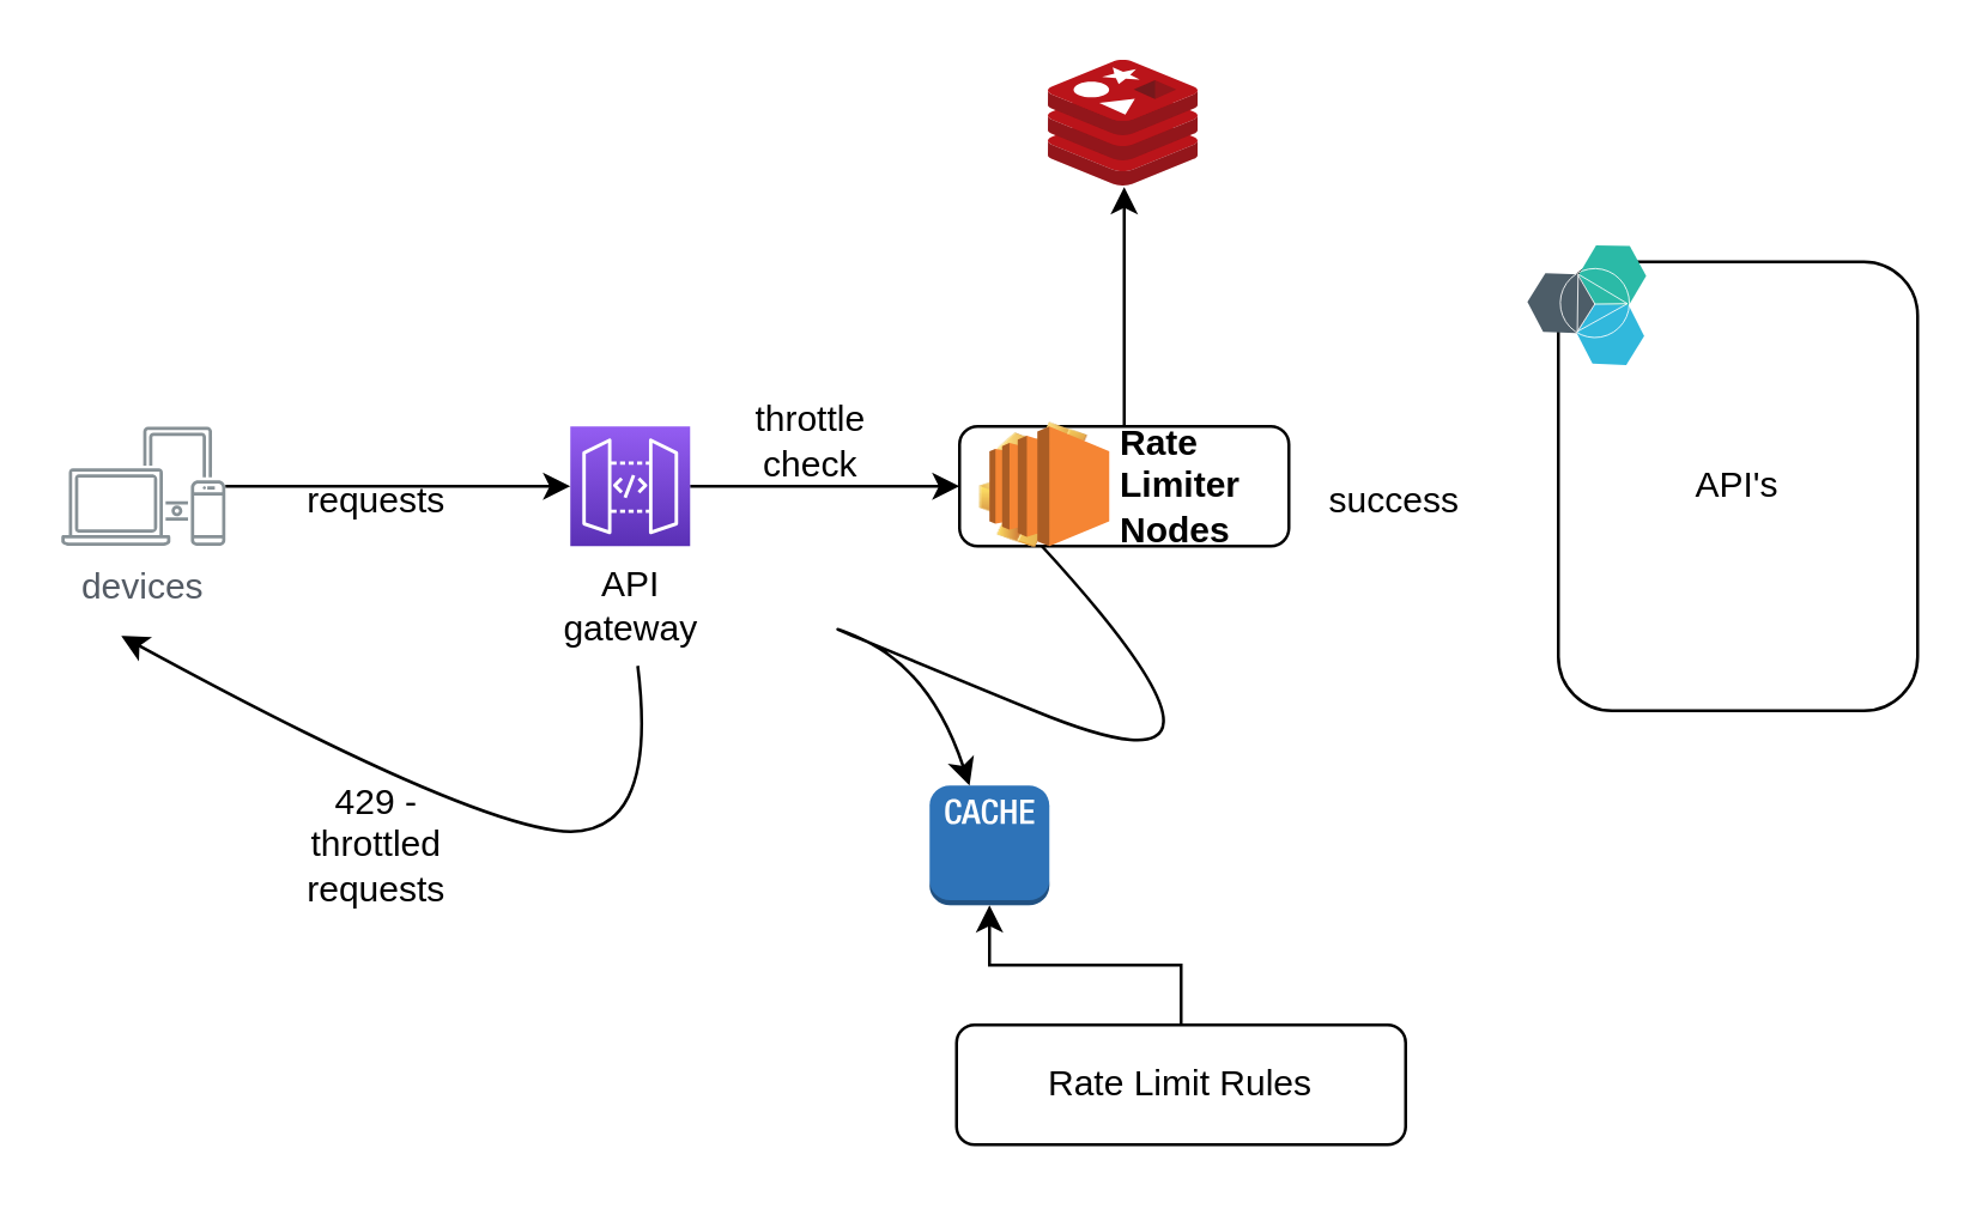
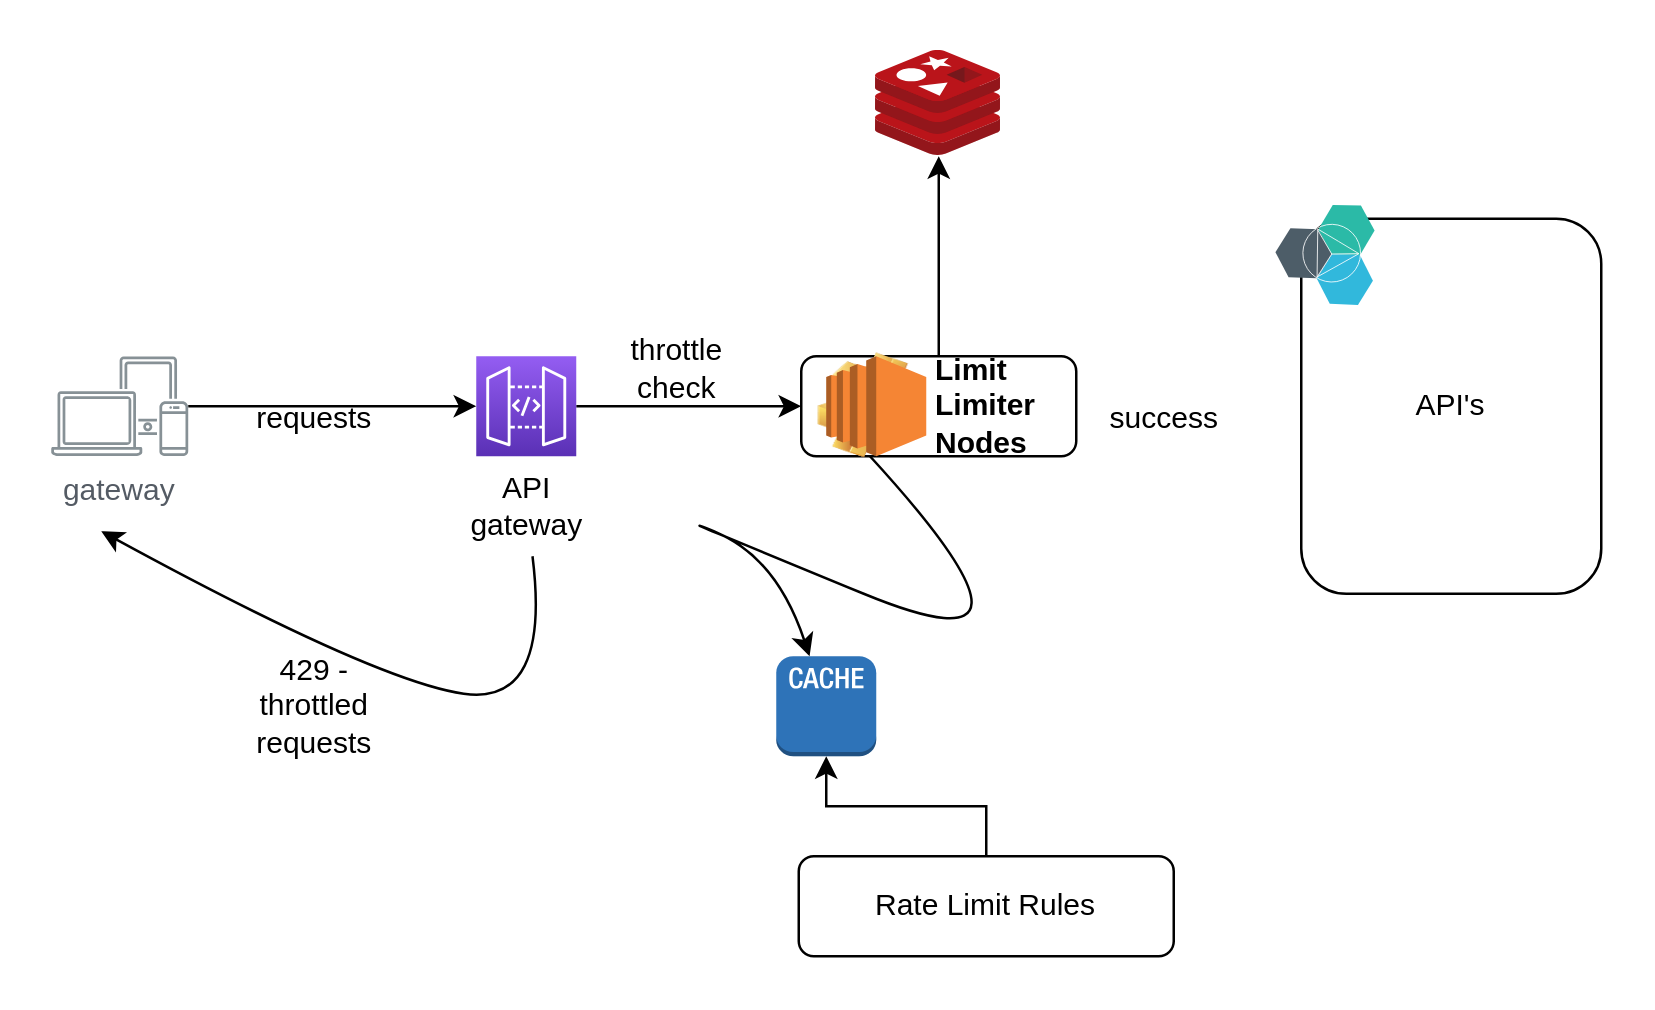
- <mxCell id="8" value="Rate Limiter&lt;br&gt;Nodes" style="label;whiteSpace=wrap;html=1;image=img/clipart/Gear_128x128.png" vertex="1" parent="1"><mxGeometry x="320" y="142" width="110" height="40" as="geometry" /></mxCell>
+ <mxCell id="8" value="Limit Limiter&lt;br&gt;Nodes" style="label;whiteSpace=wrap;html=1;image=img/clipart/Gear_128x128.png" vertex="1" parent="1"><mxGeometry x="320" y="142" width="110" height="40" as="geometry" /></mxCell>
- <mxCell id="6" value="devices" style="sketch=0;outlineConnect=0;gradientColor=none;fontColor=#545B64;strokeColor=none;fillColor=#879196;dashed=0;verticalLabelPosition=bottom;verticalAlign=top;align=center;html=1;fontSize=12;fontStyle=0;aspect=fixed;shape=mxgraph.aws4.illustration_devices;pointerEvents=1" vertex="1" parent="1"><mxGeometry x="20" y="142" width="54.79" height="40" as="geometry" /></mxCell>
+ <mxCell id="6" value="gateway" style="sketch=0;outlineConnect=0;gradientColor=none;fontColor=#545B64;strokeColor=none;fillColor=#879196;dashed=0;verticalLabelPosition=bottom;verticalAlign=top;align=center;html=1;fontSize=12;fontStyle=0;aspect=fixed;shape=mxgraph.aws4.illustration_devices;pointerEvents=1" vertex="1" parent="1"><mxGeometry x="20" y="142" width="54.79" height="40" as="geometry" /></mxCell>
